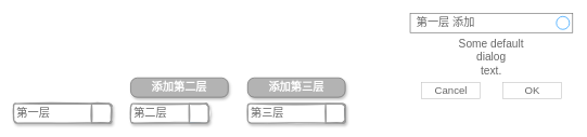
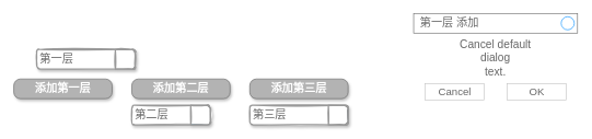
- <mxCell id="8" value="Some default&#10;dialog&#10;text." style="strokeWidth=1;shadow=0;dashed=0;align=center;html=1;shape=mxgraph.mockup.containers.rrect;rSize=0;strokeColor=#666666;fontColor=#666666;fontSize=17;verticalAlign=top;whiteSpace=wrap;fillColor=#ffffff;spacingTop=32;sketch=1;" vertex="1" parent="1"><mxGeometry x="630" y="20" width="250" height="140" as="geometry" /></mxCell>
+ <mxCell id="8" value="Cancel default&#10;dialog&#10;text." style="strokeWidth=1;shadow=0;dashed=0;align=center;html=1;shape=mxgraph.mockup.containers.rrect;rSize=0;strokeColor=#666666;fontColor=#666666;fontSize=17;verticalAlign=top;whiteSpace=wrap;fillColor=#ffffff;spacingTop=32;sketch=1;" vertex="1" parent="1"><mxGeometry x="630" y="20" width="250" height="140" as="geometry" /></mxCell>
+ <mxCell id="5" value="添加第一层" style="strokeWidth=1;shadow=1;dashed=0;align=center;html=1;shape=mxgraph.mockup.buttons.button;strokeColor=#666666;fontColor=#ffffff;mainText=;buttonStyle=round;fontSize=17;fontStyle=1;whiteSpace=wrap;sketch=0;fillColor=#B3B3B3;" vertex="1" parent="1"><mxGeometry x="20" y="120" width="150" height="30" as="geometry" /></mxCell>
- <mxCell id="2" value="第一层" style="strokeWidth=2;shadow=1;dashed=0;align=center;html=1;shape=mxgraph.mockup.forms.comboBox;strokeColor=#999999;align=left;fillColor2=#aaddff;mainText=;fontColor=#666666;fontSize=17;spacingLeft=3;fillColor=none;sketch=1;" vertex="1" parent="1"><mxGeometry x="20" y="160" width="150" height="30" as="geometry" /></mxCell>
+ <mxCell id="2" value="第一层" style="strokeWidth=2;shadow=1;dashed=0;align=center;html=1;shape=mxgraph.mockup.forms.comboBox;strokeColor=#999999;align=left;fillColor2=#aaddff;mainText=;fontColor=#666666;fontSize=17;spacingLeft=3;fillColor=none;sketch=1;" vertex="1" parent="1"><mxGeometry x="55" y="75" width="150" height="30" as="geometry" /></mxCell>
